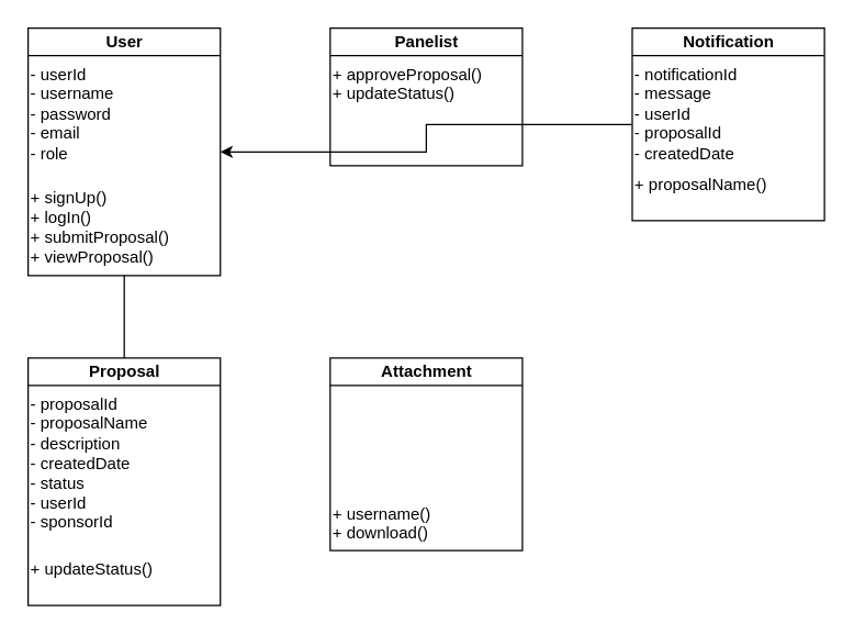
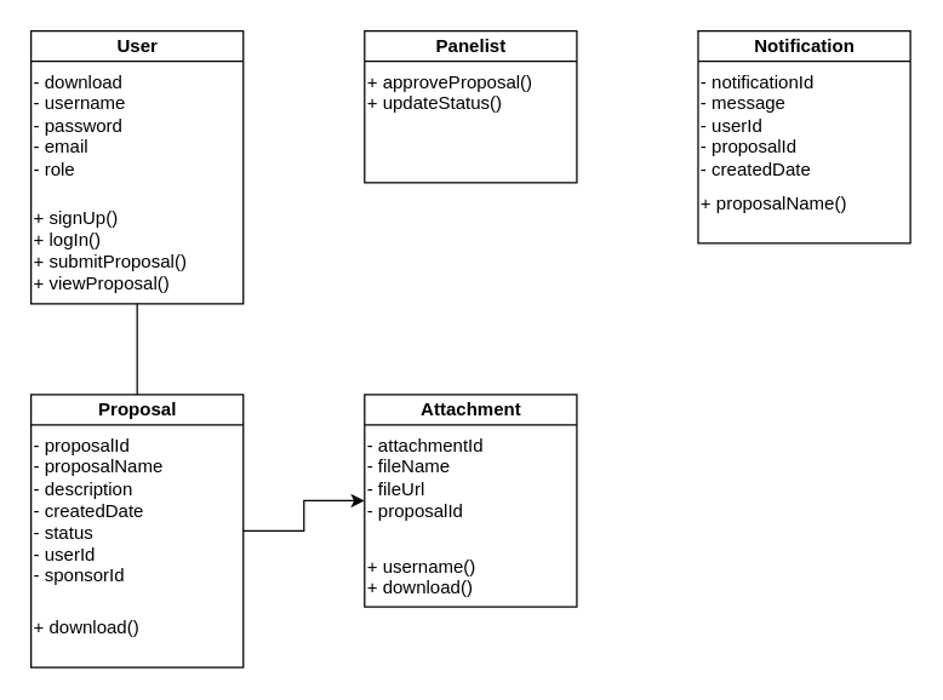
- <mxCell id="3" value="- userId&#10;- username&#10;- password&#10;- email&#10;- role" style="text;html=1;whiteSpace=wrap;rounded=0;" vertex="1" parent="2"><mxGeometry y="20" width="140" height="90" as="geometry" /></mxCell>
+ <mxCell id="3" value="- download&#10;- username&#10;- password&#10;- email&#10;- role" style="text;html=1;whiteSpace=wrap;rounded=0;" vertex="1" parent="2"><mxGeometry y="20" width="140" height="90" as="geometry" /></mxCell>
- <mxCell id="18" value="" style="edgeStyle=orthogonalEdgeStyle;rounded=0;orthogonalLoop=1;jettySize=auto;html=1;" edge="1" parent="1" source="13" target="2"><mxGeometry relative="1" as="geometry" /></mxCell>
+ <mxCell id="11" value="- attachmentId&#10;- fileName&#10;- fileUrl&#10;- proposalId" style="text;html=1;whiteSpace=wrap;rounded=0;" vertex="1" parent="10"><mxGeometry y="20" width="140" height="80" as="geometry" /></mxCell>
+ <mxCell id="17" value="" style="edgeStyle=orthogonalEdgeStyle;rounded=0;orthogonalLoop=1;jettySize=auto;html=1;" edge="1" parent="1" source="7" target="10"><mxGeometry relative="1" as="geometry" /></mxCell>
- <mxCell id="9" value="+ updateStatus()" style="text;html=1;whiteSpace=wrap;rounded=0;" vertex="1" parent="7"><mxGeometry y="140" width="140" height="40" as="geometry" /></mxCell>
+ <mxCell id="9" value="+ download()" style="text;html=1;whiteSpace=wrap;rounded=0;" vertex="1" parent="7"><mxGeometry y="140" width="140" height="40" as="geometry" /></mxCell>
